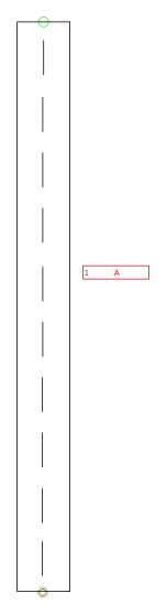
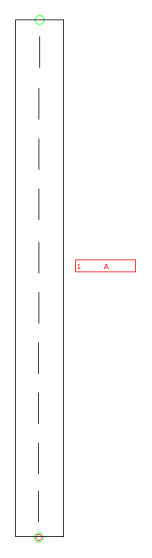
- <mxCell id="5" value="1&amp;nbsp; &amp;nbsp; &amp;nbsp; &amp;nbsp; &amp;nbsp; &amp;nbsp;A" style="rounded=0;whiteSpace=wrap;html=1;fillColor=none;strokeColor=#FF0000;fontColor=#FF0000;fontSize=10;align=left;" parent="4" vertex="1"><mxGeometry x="100" y="321" width="80" height="16" as="geometry" /></mxCell>
+ <mxCell id="5" value="1&amp;nbsp; &amp;nbsp; &amp;nbsp; &amp;nbsp; &amp;nbsp; &amp;nbsp;A" style="rounded=0;whiteSpace=wrap;html=1;fillColor=none;strokeColor=#FF0000;fontColor=#FF0000;fontSize=10;align=left;" parent="4" vertex="1"><mxGeometry x="100" y="346" width="80" height="16" as="geometry" /></mxCell>
